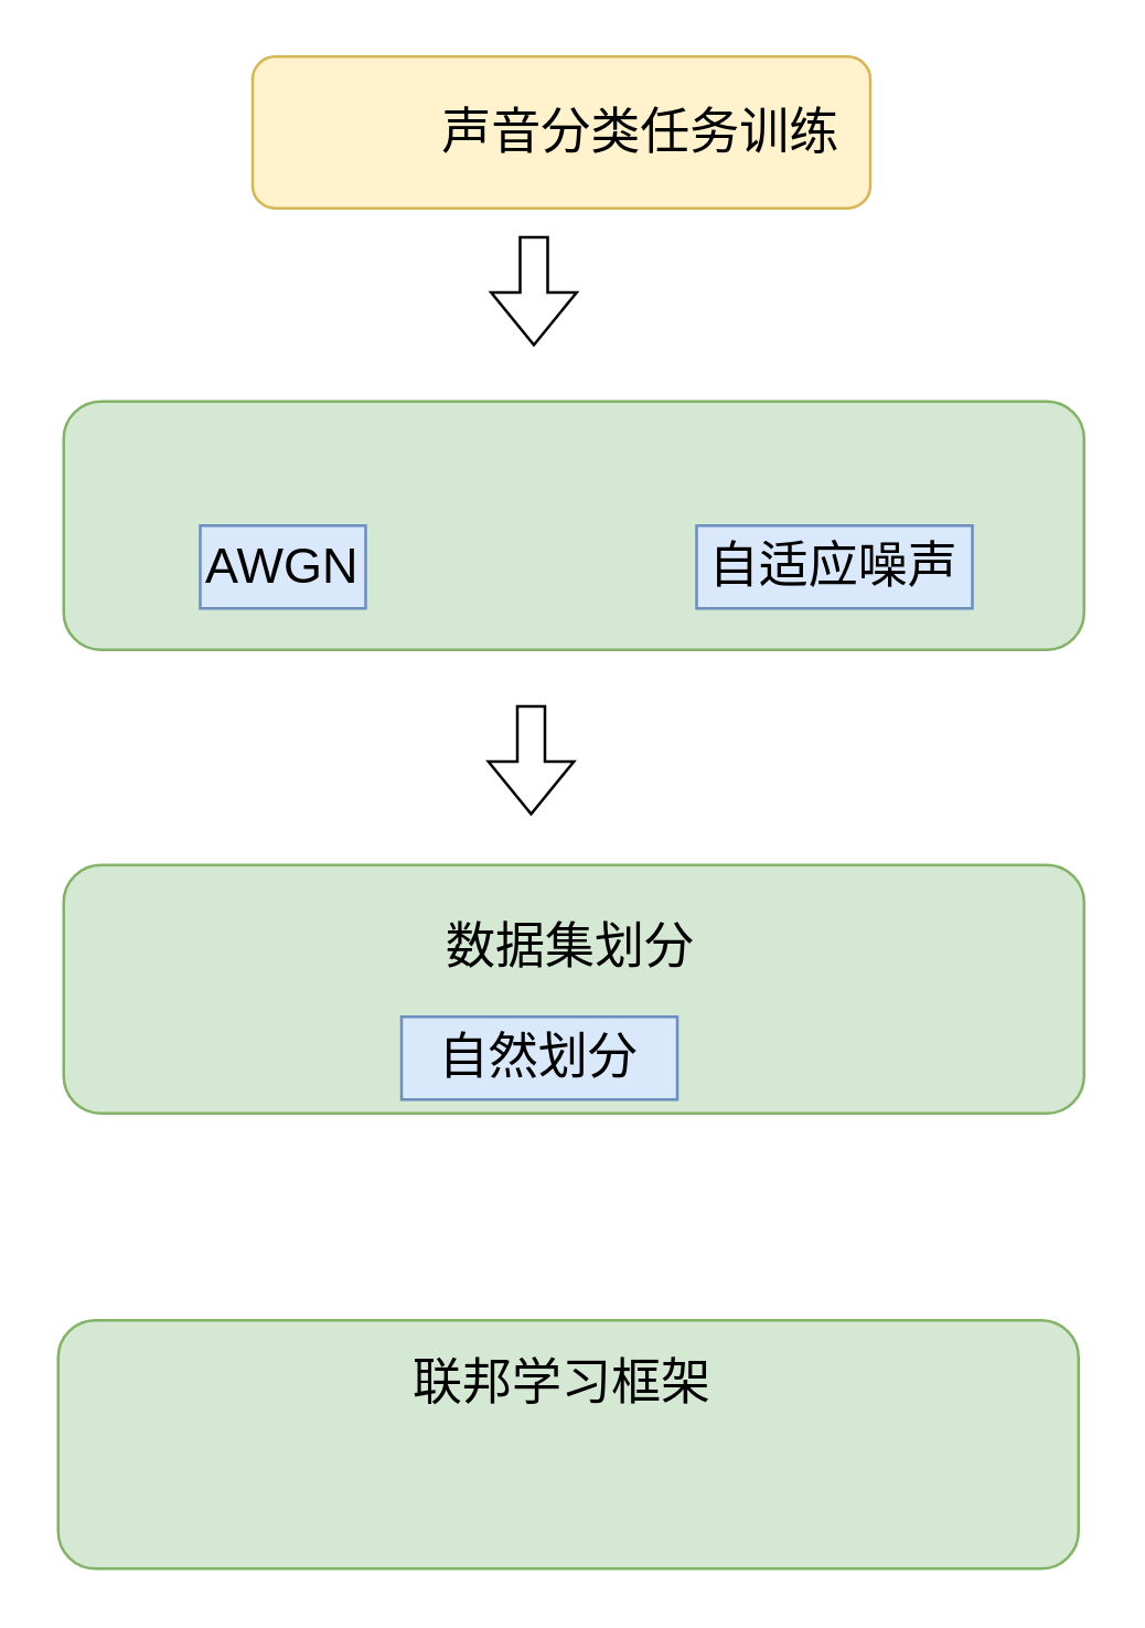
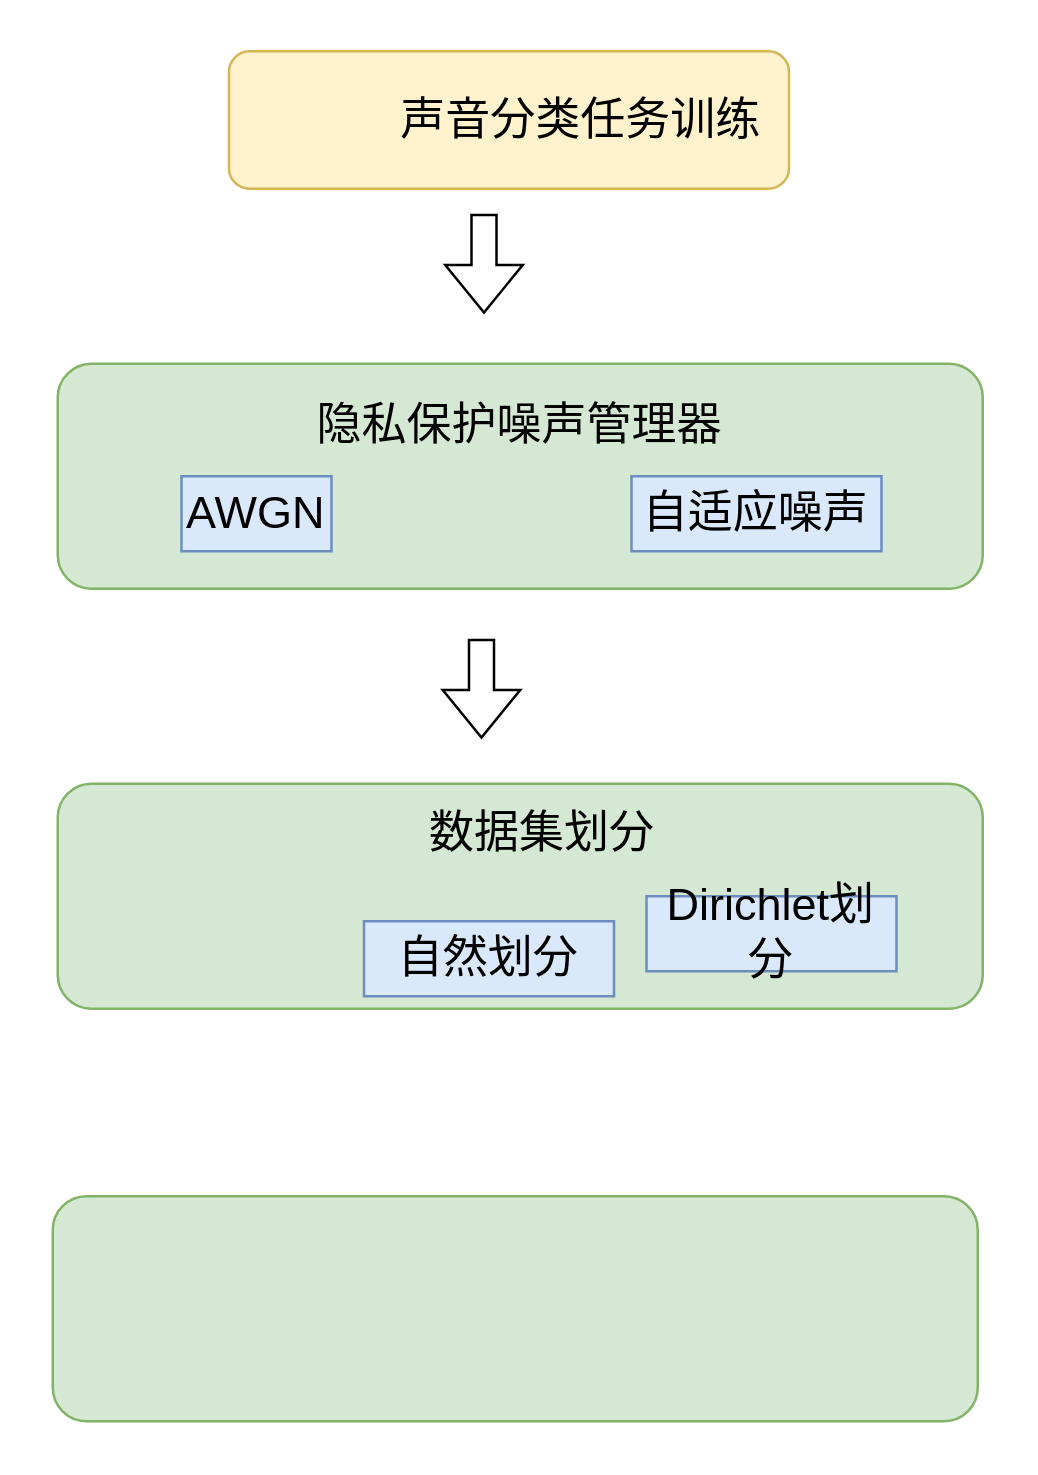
+ <mxCell id="5" value="&lt;font style=&quot;font-size: 18px;&quot;&gt;隐私保护噪声管理器&lt;/font&gt;" style="text;html=1;strokeColor=none;fillColor=none;align=center;verticalAlign=middle;whiteSpace=wrap;rounded=0;" vertex="1" parent="1"><mxGeometry x="92" y="155" width="231" height="30" as="geometry" /></mxCell>
- <mxCell id="10" value="&lt;font style=&quot;font-size: 18px;&quot;&gt;数据集划分&lt;/font&gt;" style="text;html=1;strokeColor=none;fillColor=none;align=center;verticalAlign=middle;whiteSpace=wrap;rounded=0;" vertex="1" parent="1"><mxGeometry x="90.5" y="328" width="231" height="30" as="geometry" /></mxCell>
+ <mxCell id="10" value="&lt;font style=&quot;font-size: 18px;&quot;&gt;数据集划分&lt;/font&gt;" style="text;html=1;strokeColor=none;fillColor=none;align=center;verticalAlign=middle;whiteSpace=wrap;rounded=0;" vertex="1" parent="1"><mxGeometry x="100.5" y="318" width="231" height="30" as="geometry" /></mxCell>
+ <mxCell id="12" value="&lt;font style=&quot;font-size: 18px;&quot;&gt;Dirichlet划分&lt;/font&gt;" style="text;html=1;strokeColor=#6c8ebf;fillColor=#dae8fc;align=center;verticalAlign=middle;whiteSpace=wrap;rounded=0;" vertex="1" parent="1"><mxGeometry x="258" y="358" width="100" height="30" as="geometry" /></mxCell>
- <mxCell id="15" value="&lt;font style=&quot;font-size: 18px;&quot;&gt;联邦学习框架&lt;/font&gt;" style="text;html=1;strokeColor=none;fillColor=none;align=center;verticalAlign=middle;whiteSpace=wrap;rounded=0;" vertex="1" parent="1"><mxGeometry x="87.5" y="486" width="231" height="30" as="geometry" /></mxCell>
